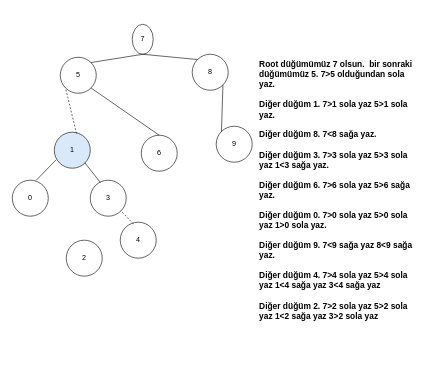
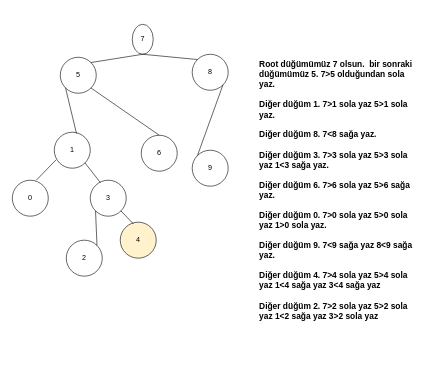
- <mxCell id="14" value="" style="endArrow=none;html=1;rounded=0;entryX=0;entryY=1;entryDx=0;entryDy=0;exitX=0.617;exitY=0.033;exitDx=0;exitDy=0;exitPerimeter=0;dashed=1;" edge="1" parent="1" source="4" target="3"><mxGeometry width="50" height="50" relative="1" as="geometry"><mxPoint x="211.213" y="148.787" as="sourcePoint" /><mxPoint x="260" y="110" as="targetPoint" /></mxGeometry></mxCell>
+ <mxCell id="14" value="" style="endArrow=none;html=1;rounded=0;entryX=0;entryY=1;entryDx=0;entryDy=0;exitX=0.617;exitY=0.033;exitDx=0;exitDy=0;exitPerimeter=0;" edge="1" parent="1" source="4" target="3"><mxGeometry width="50" height="50" relative="1" as="geometry"><mxPoint x="211.213" y="148.787" as="sourcePoint" /><mxPoint x="260" y="110" as="targetPoint" /></mxGeometry></mxCell>
- <mxCell id="6" value="9" style="ellipse;whiteSpace=wrap;html=1;" vertex="1" parent="1"><mxGeometry x="360" y="210" width="60" height="60" as="geometry" /></mxCell>
+ <mxCell id="6" value="9" style="ellipse;whiteSpace=wrap;html=1;" vertex="1" parent="1"><mxGeometry x="320" y="250" width="60" height="60" as="geometry" /></mxCell>
- <mxCell id="4" value="1" style="ellipse;whiteSpace=wrap;html=1;fillColor=#dae8fc;" vertex="1" parent="1"><mxGeometry x="90" y="220" width="60" height="60" as="geometry" /></mxCell>
+ <mxCell id="4" value="1" style="ellipse;whiteSpace=wrap;html=1;" vertex="1" parent="1"><mxGeometry x="90" y="220" width="60" height="60" as="geometry" /></mxCell>
- <mxCell id="17" value="" style="endArrow=none;html=1;rounded=0;entryX=1;entryY=1;entryDx=0;entryDy=0;exitX=0.367;exitY=0.05;exitDx=0;exitDy=0;exitPerimeter=0;dashed=1;" edge="1" parent="1" source="10" target="7"><mxGeometry width="50" height="50" relative="1" as="geometry"><mxPoint x="176.98" y="314.02" as="sourcePoint" /><mxPoint x="151.213" y="281.213" as="targetPoint" /></mxGeometry></mxCell>
+ <mxCell id="17" value="" style="endArrow=none;html=1;rounded=0;entryX=1;entryY=1;entryDx=0;entryDy=0;exitX=0.367;exitY=0.05;exitDx=0;exitDy=0;exitPerimeter=0;" edge="1" parent="1" source="10" target="7"><mxGeometry width="50" height="50" relative="1" as="geometry"><mxPoint x="176.98" y="314.02" as="sourcePoint" /><mxPoint x="151.213" y="281.213" as="targetPoint" /></mxGeometry></mxCell>
+ <mxCell id="19" value="" style="endArrow=none;html=1;rounded=0;entryX=0;entryY=1;entryDx=0;entryDy=0;exitX=1;exitY=0;exitDx=0;exitDy=0;" edge="1" parent="1" source="11" target="7"><mxGeometry width="50" height="50" relative="1" as="geometry"><mxPoint x="186.98" y="324.02" as="sourcePoint" /><mxPoint x="161.213" y="291.213" as="targetPoint" /></mxGeometry></mxCell>
- <mxCell id="10" value="4" style="ellipse;whiteSpace=wrap;html=1;" vertex="1" parent="1"><mxGeometry x="200" y="370" width="60" height="60" as="geometry" /></mxCell>
+ <mxCell id="10" value="4" style="ellipse;whiteSpace=wrap;html=1;fillColor=#fff2cc;" vertex="1" parent="1"><mxGeometry x="200" y="370" width="60" height="60" as="geometry" /></mxCell>
